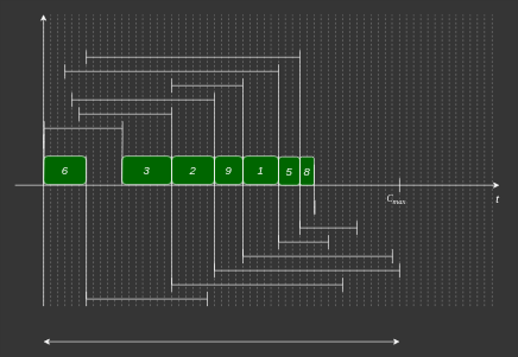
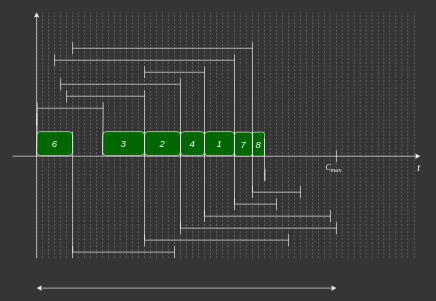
- <mxCell id="88" value="&lt;span style=&quot;font-size: 16px;&quot;&gt;&lt;i&gt;9&lt;br&gt;&lt;/i&gt;&lt;/span&gt;" style="rounded=1;whiteSpace=wrap;html=1;fillColor=#006600;strokeColor=#FFFFFF;fontColor=#FFFFFF;" vertex="1" parent="1"><mxGeometry x="300" y="219" width="40" height="40" as="geometry" /></mxCell>
+ <mxCell id="88" value="&lt;span style=&quot;font-size: 16px;&quot;&gt;&lt;i&gt;4&lt;br&gt;&lt;/i&gt;&lt;/span&gt;" style="rounded=1;whiteSpace=wrap;html=1;fillColor=#006600;strokeColor=#FFFFFF;fontColor=#FFFFFF;" vertex="1" parent="1"><mxGeometry x="300" y="219" width="40" height="40" as="geometry" /></mxCell>
- <mxCell id="98" value="&lt;span style=&quot;font-size: 16px;&quot;&gt;&lt;i&gt;5&lt;br&gt;&lt;/i&gt;&lt;/span&gt;" style="rounded=1;whiteSpace=wrap;html=1;fillColor=#006600;strokeColor=#FFFFFF;fontColor=#FFFFFF;" vertex="1" parent="1"><mxGeometry x="390" y="220" width="30" height="40" as="geometry" /></mxCell>
+ <mxCell id="98" value="&lt;span style=&quot;font-size: 16px;&quot;&gt;&lt;i&gt;7&lt;br&gt;&lt;/i&gt;&lt;/span&gt;" style="rounded=1;whiteSpace=wrap;html=1;fillColor=#006600;strokeColor=#FFFFFF;fontColor=#FFFFFF;" vertex="1" parent="1"><mxGeometry x="390" y="220" width="30" height="40" as="geometry" /></mxCell>
